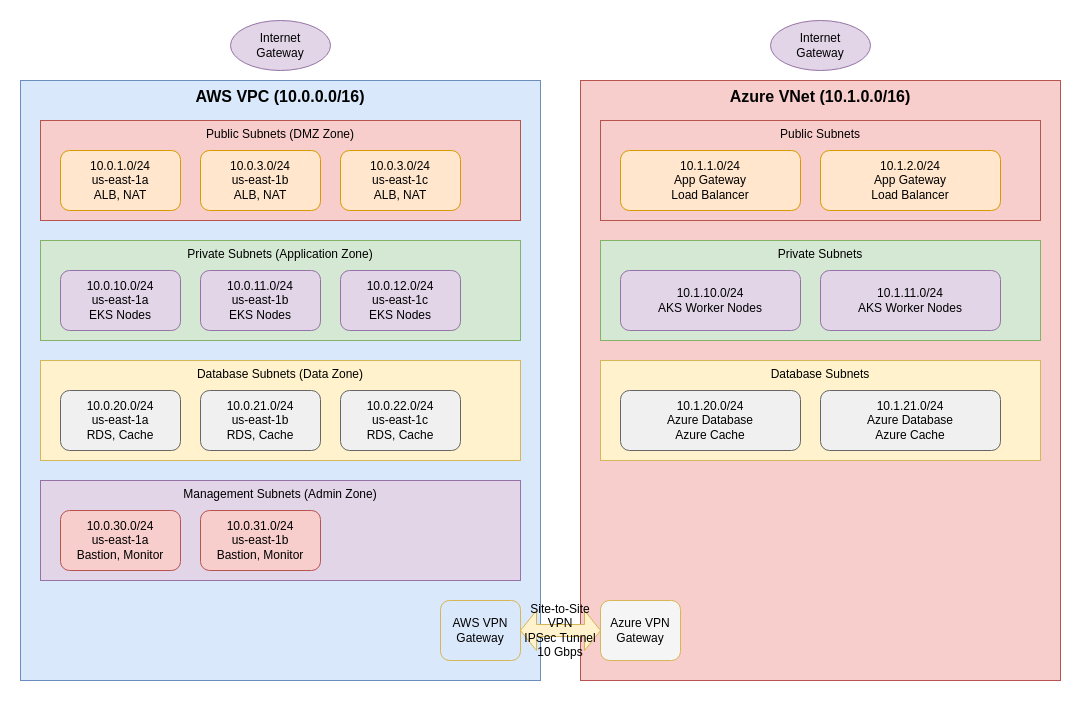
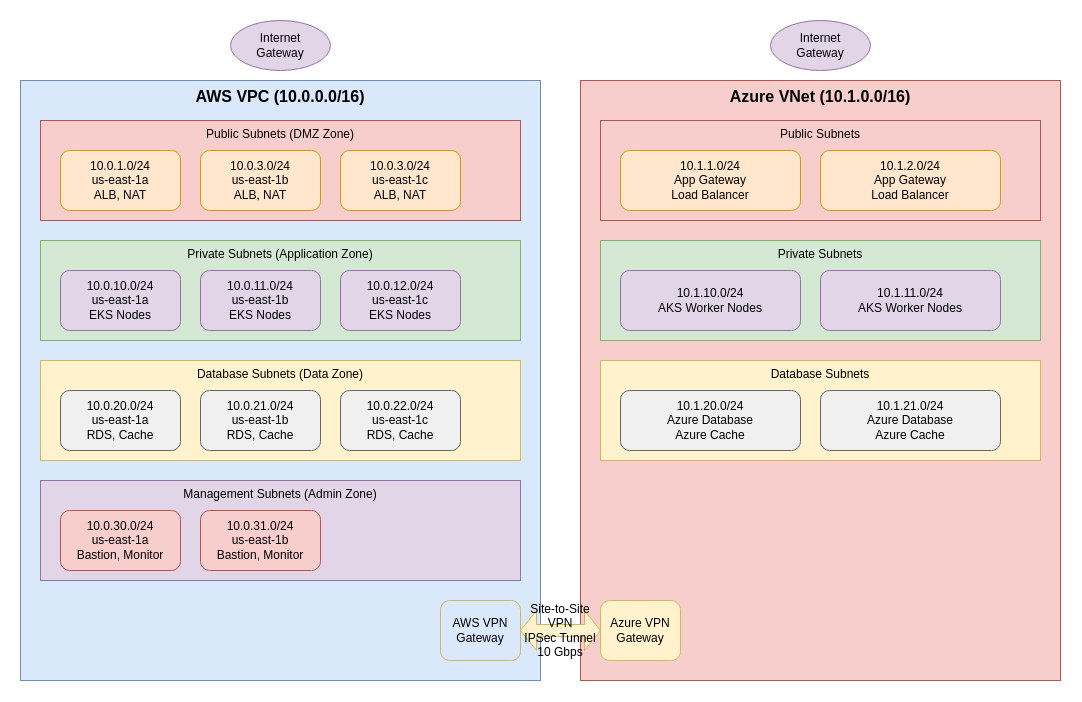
- <mxCell id="29" value="Azure VPN&#10;Gateway" style="rounded=1;whiteSpace=wrap;html=1;fillColor=#f5f5f5;strokeColor=#d6b656;" vertex="1" parent="1"><mxGeometry x="600" y="600" width="80" height="60" as="geometry" /></mxCell>
+ <mxCell id="29" value="Azure VPN&#10;Gateway" style="rounded=1;whiteSpace=wrap;html=1;fillColor=#fff2cc;strokeColor=#d6b656;" vertex="1" parent="1"><mxGeometry x="600" y="600" width="80" height="60" as="geometry" /></mxCell>
